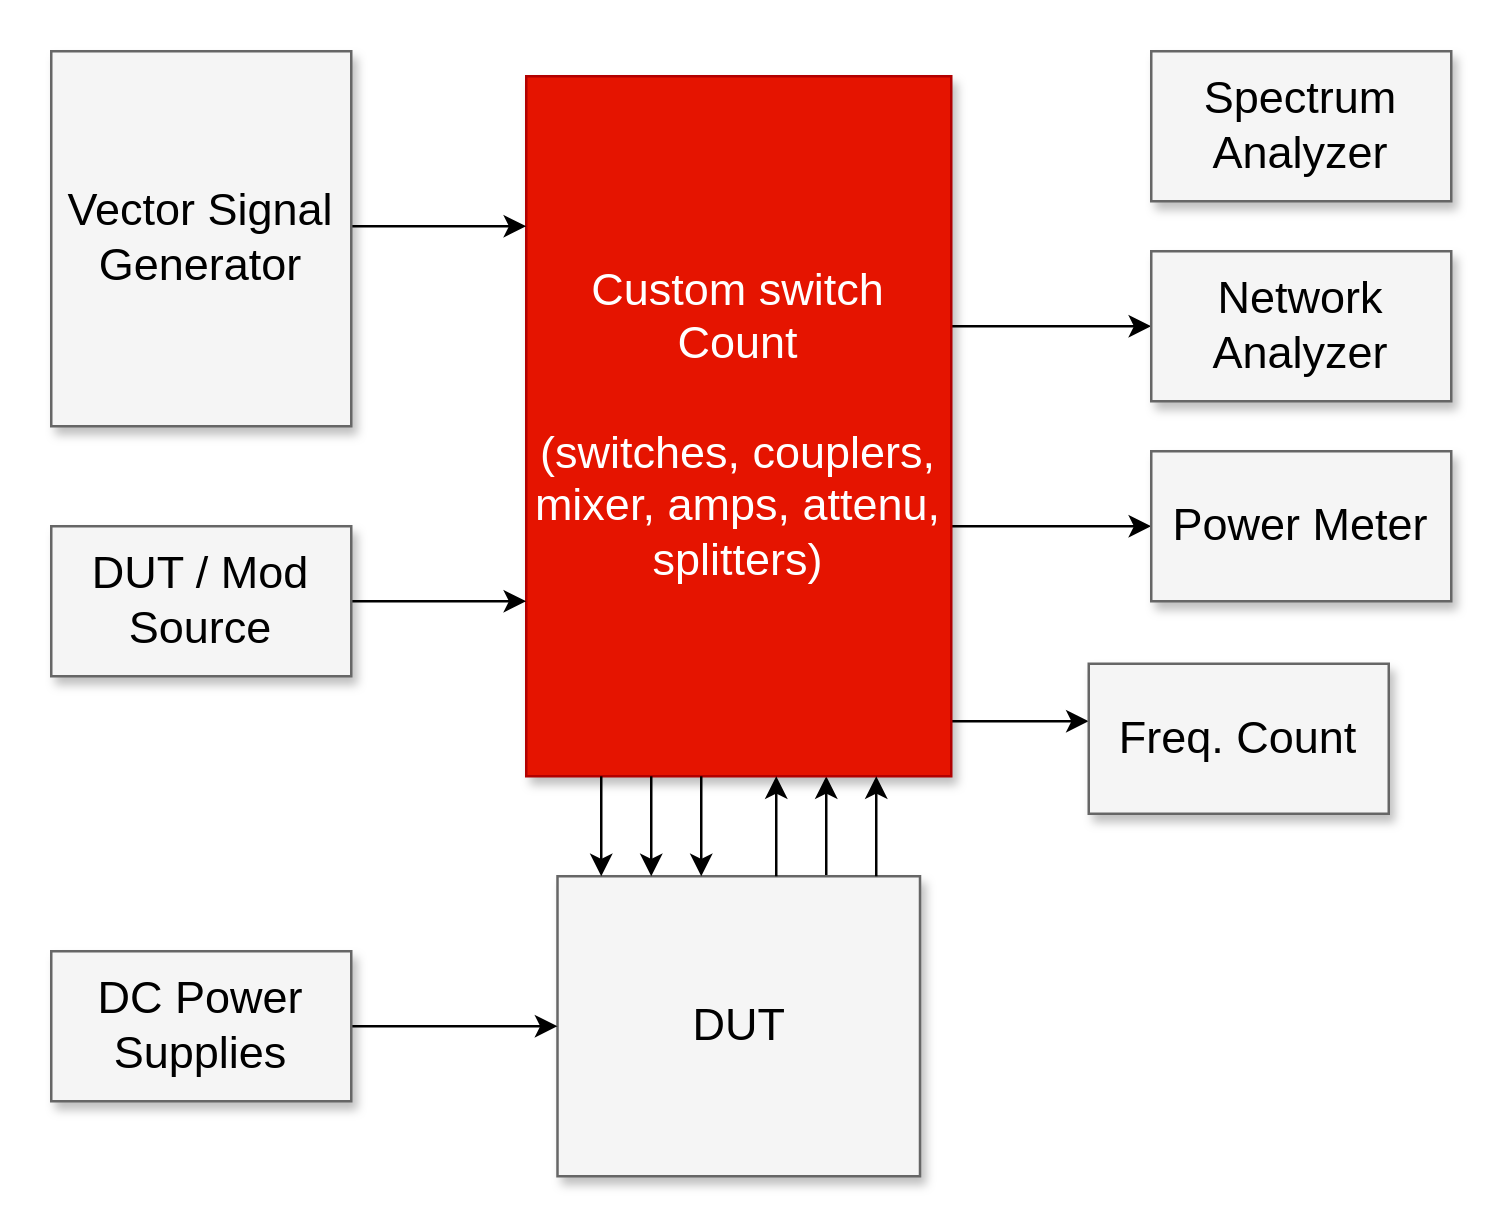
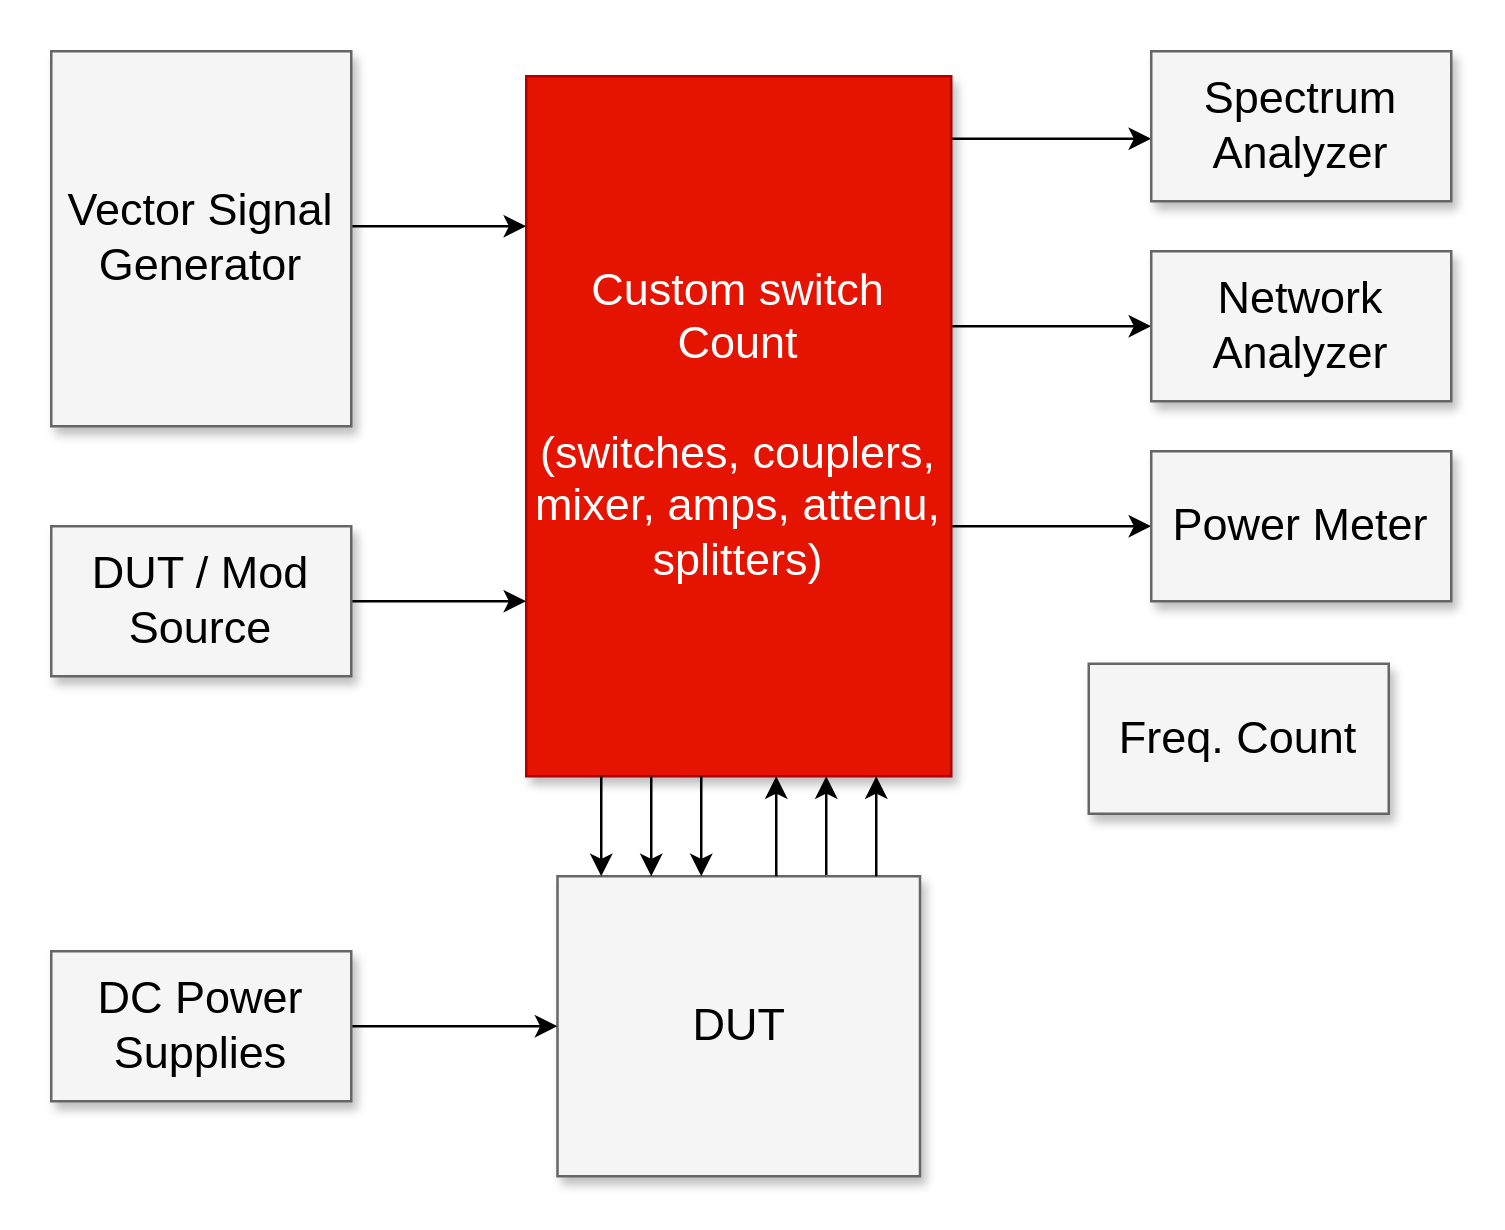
+ <mxCell id="2" style="edgeStyle=elbowEdgeStyle;rounded=0;html=1;startArrow=none;startFill=0;jettySize=auto;orthogonalLoop=1;fontSize=18;elbow=vertical;" parent="1" source="7" target="8" edge="1"><mxGeometry relative="1" as="geometry" /></mxCell>
- <mxCell id="5" style="edgeStyle=elbowEdgeStyle;rounded=0;html=1;startArrow=none;startFill=0;jettySize=auto;orthogonalLoop=1;fontSize=18;elbow=vertical;" parent="1" source="7" target="11" edge="1"><mxGeometry relative="1" as="geometry" /></mxCell>
